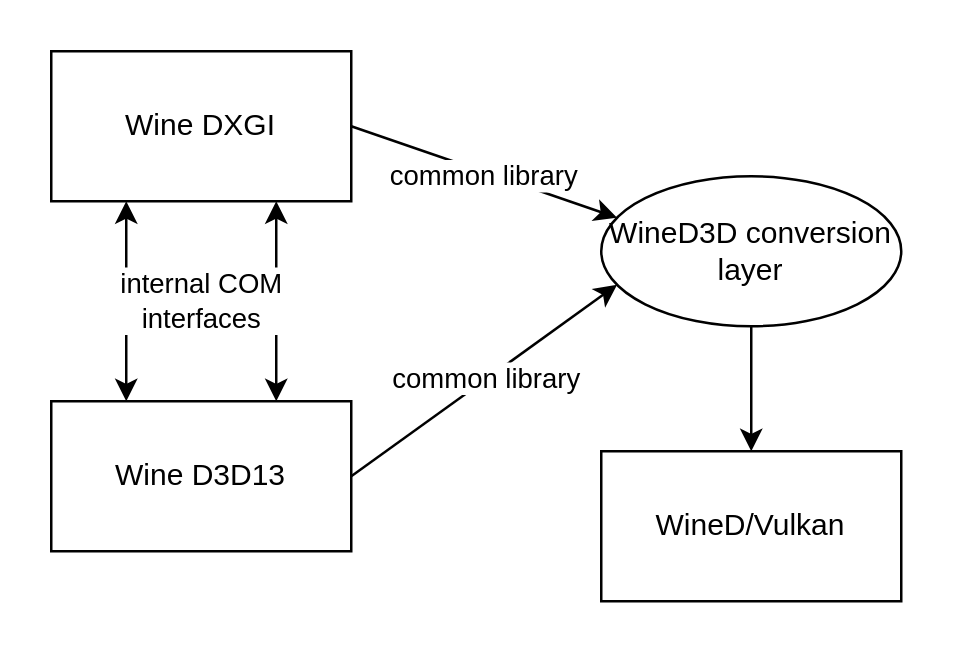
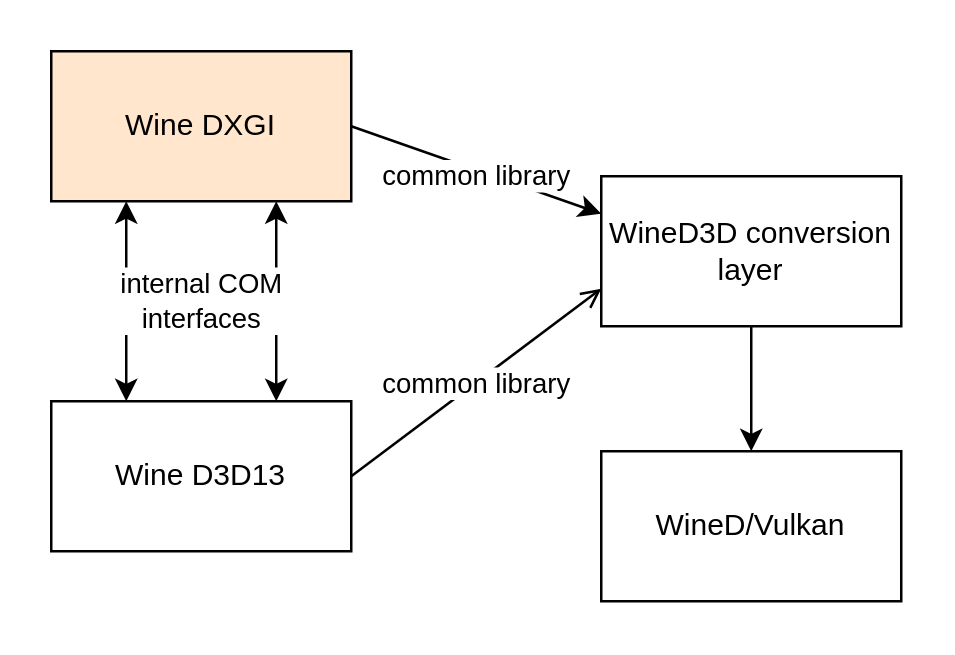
- <mxCell id="4" value="Wine DXGI" style="rounded=0;whiteSpace=wrap;html=1;" vertex="1" parent="1"><mxGeometry x="20" y="20" width="120" height="60" as="geometry" /></mxCell>
+ <mxCell id="4" value="Wine DXGI" style="rounded=0;whiteSpace=wrap;html=1;fillColor=#ffe6cc;" vertex="1" parent="1"><mxGeometry x="20" y="20" width="120" height="60" as="geometry" /></mxCell>
- <mxCell id="9" value="WineD3D conversion layer" style="ellipse;whiteSpace=wrap;html=1;" vertex="1" parent="1"><mxGeometry x="240" y="70" width="120" height="60" as="geometry" /></mxCell>
+ <mxCell id="9" value="WineD3D conversion layer" style="rounded=0;whiteSpace=wrap;html=1;" vertex="1" parent="1"><mxGeometry x="240" y="70" width="120" height="60" as="geometry" /></mxCell>
- <mxCell id="5" value="common library" style="edgeStyle=none;html=1;entryX=0;entryY=0.75;entryDx=0;entryDy=0;exitX=1;exitY=0.5;exitDx=0;exitDy=0;" edge="1" parent="1" source="7" target="9"><mxGeometry relative="1" as="geometry" /></mxCell>
+ <mxCell id="5" value="common library" style="edgeStyle=none;html=1;entryX=0;entryY=0.75;entryDx=0;entryDy=0;exitX=1;exitY=0.5;exitDx=0;exitDy=0;endArrow=open;" edge="1" parent="1" source="7" target="9"><mxGeometry relative="1" as="geometry" /></mxCell>
